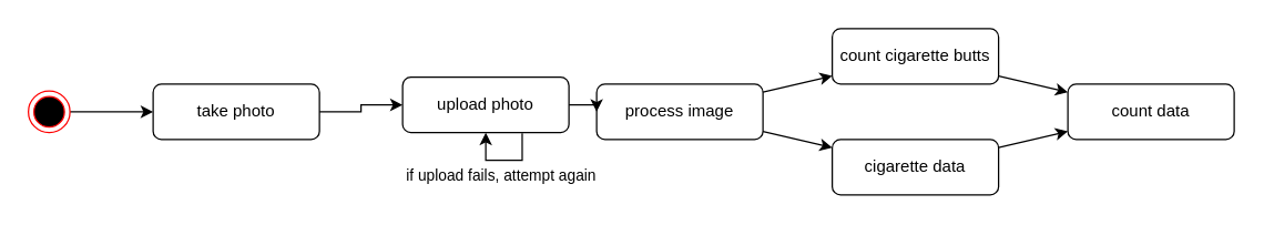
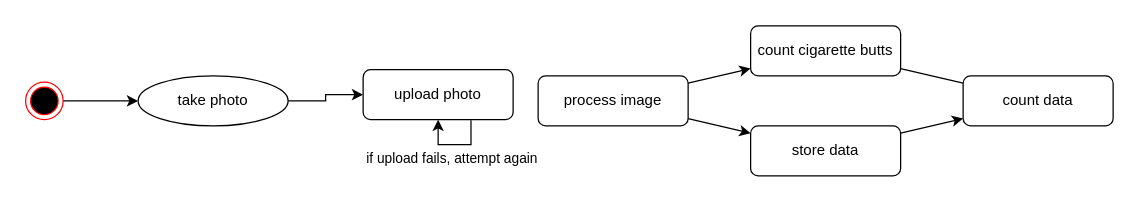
- <mxCell id="14" style="rounded=0;orthogonalLoop=1;jettySize=auto;html=1;" edge="1" parent="1" source="15" target="13"><mxGeometry relative="1" as="geometry" /></mxCell>
+ <mxCell id="14" style="rounded=0;orthogonalLoop=1;jettySize=auto;html=1;endArrow=none;" edge="1" parent="1" source="15" target="13"><mxGeometry relative="1" as="geometry" /></mxCell>
- <mxCell id="6" style="edgeStyle=orthogonalEdgeStyle;rounded=0;orthogonalLoop=1;jettySize=auto;html=1;" edge="1" parent="1" source="7" target="10"><mxGeometry relative="1" as="geometry" /></mxCell>
- <mxCell id="5" value="take photo" style="html=1;whiteSpace=wrap;rounded=1;fillColor=none;" vertex="1" parent="1"><mxGeometry x="110" y="60" width="120" height="40" as="geometry" /></mxCell>
+ <mxCell id="5" value="take photo" style="ellipse;html=1;whiteSpace=wrap;fillColor=none;" vertex="1" parent="1"><mxGeometry x="110" y="60" width="120" height="40" as="geometry" /></mxCell>
- <mxCell id="12" value="cigarette data" style="html=1;whiteSpace=wrap;rounded=1;fillColor=none;" vertex="1" parent="1"><mxGeometry x="600" y="100" width="120" height="40" as="geometry" /></mxCell>
+ <mxCell id="12" value="store data" style="html=1;whiteSpace=wrap;rounded=1;fillColor=none;" vertex="1" parent="1"><mxGeometry x="600" y="100" width="120" height="40" as="geometry" /></mxCell>
